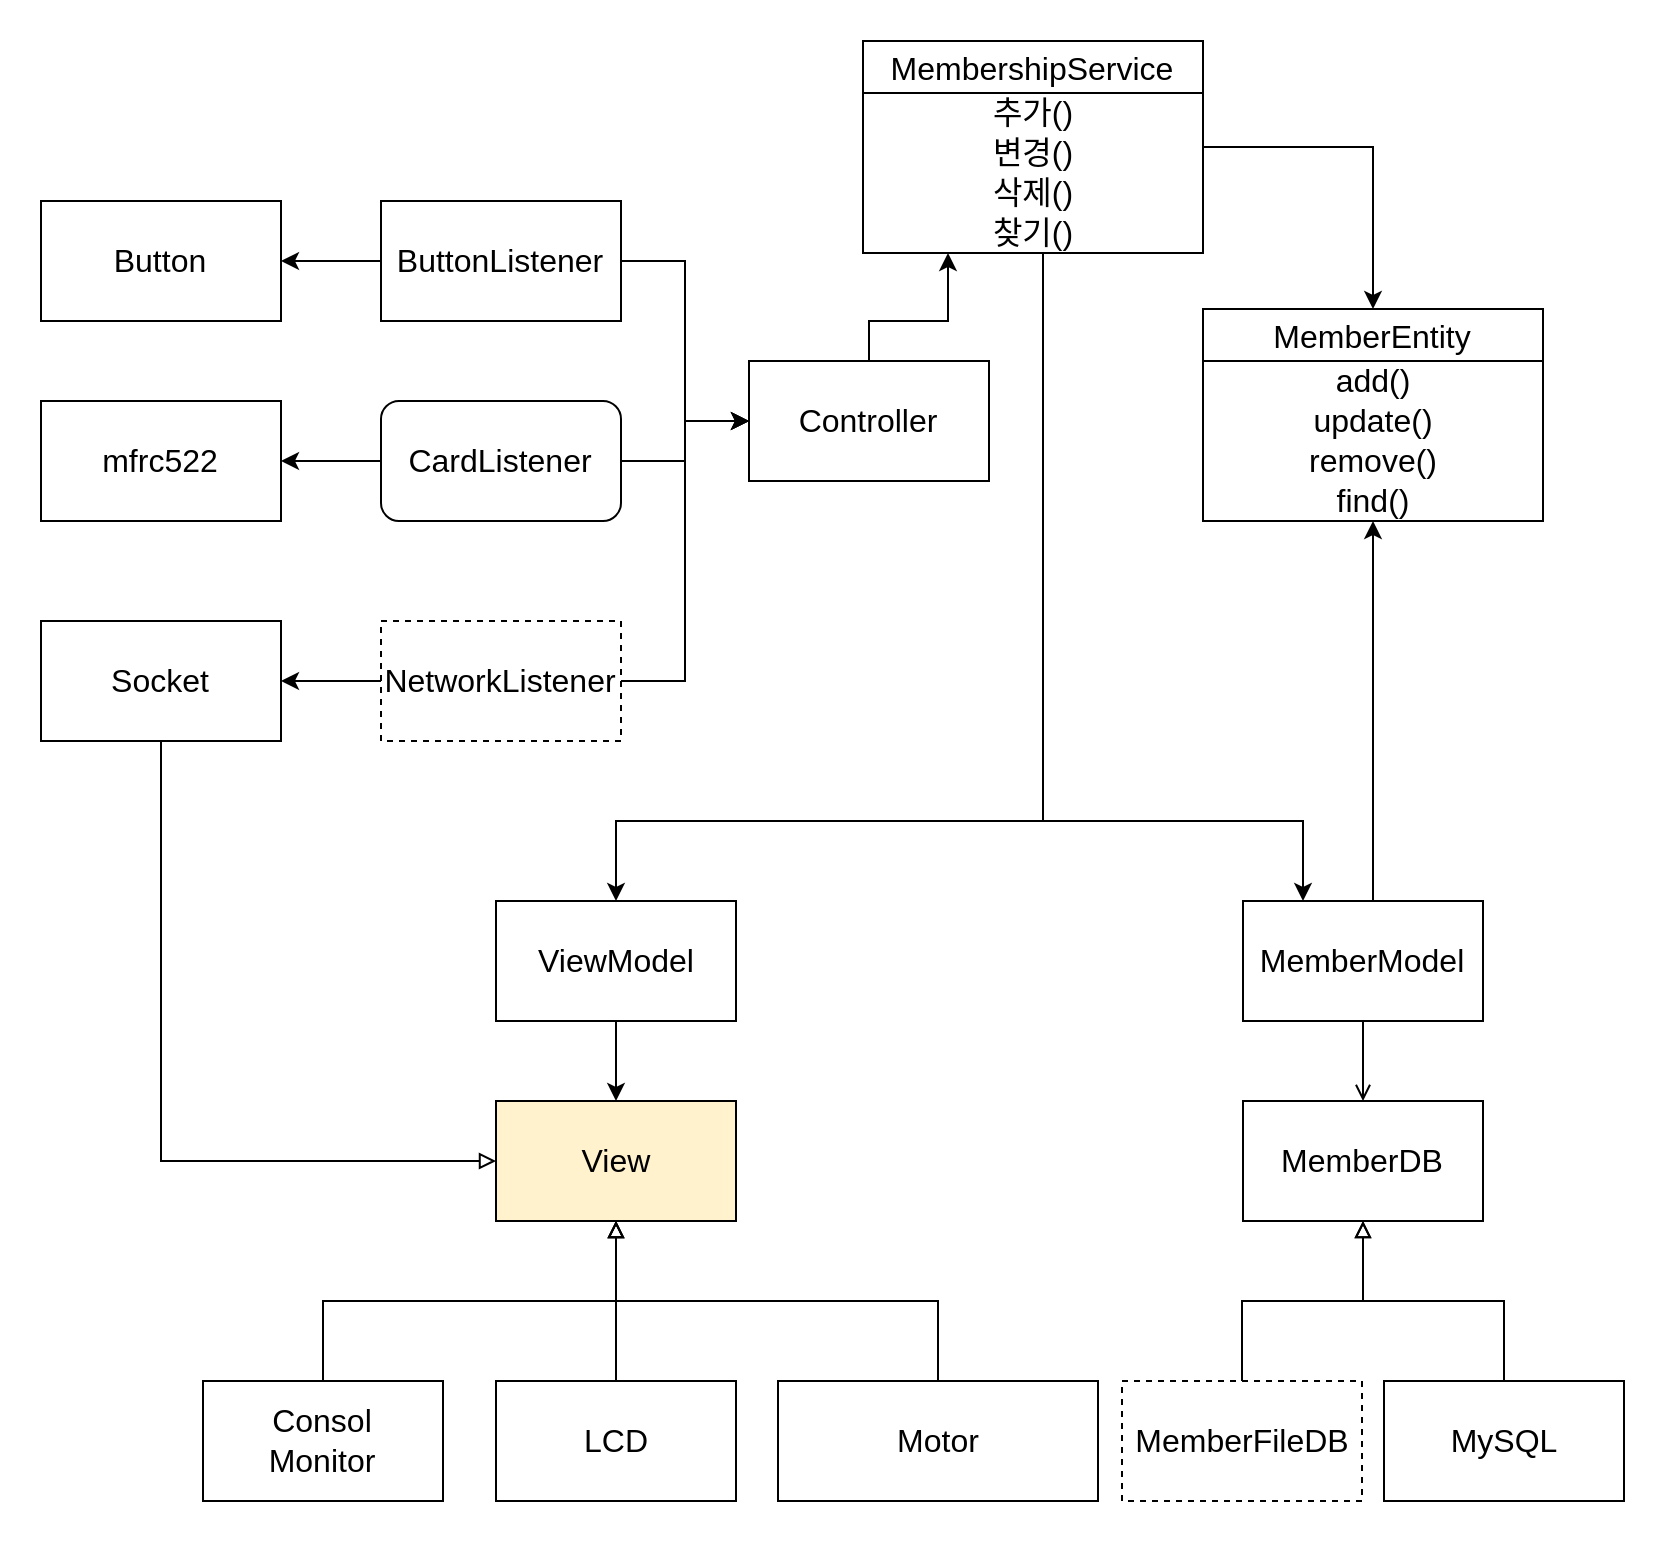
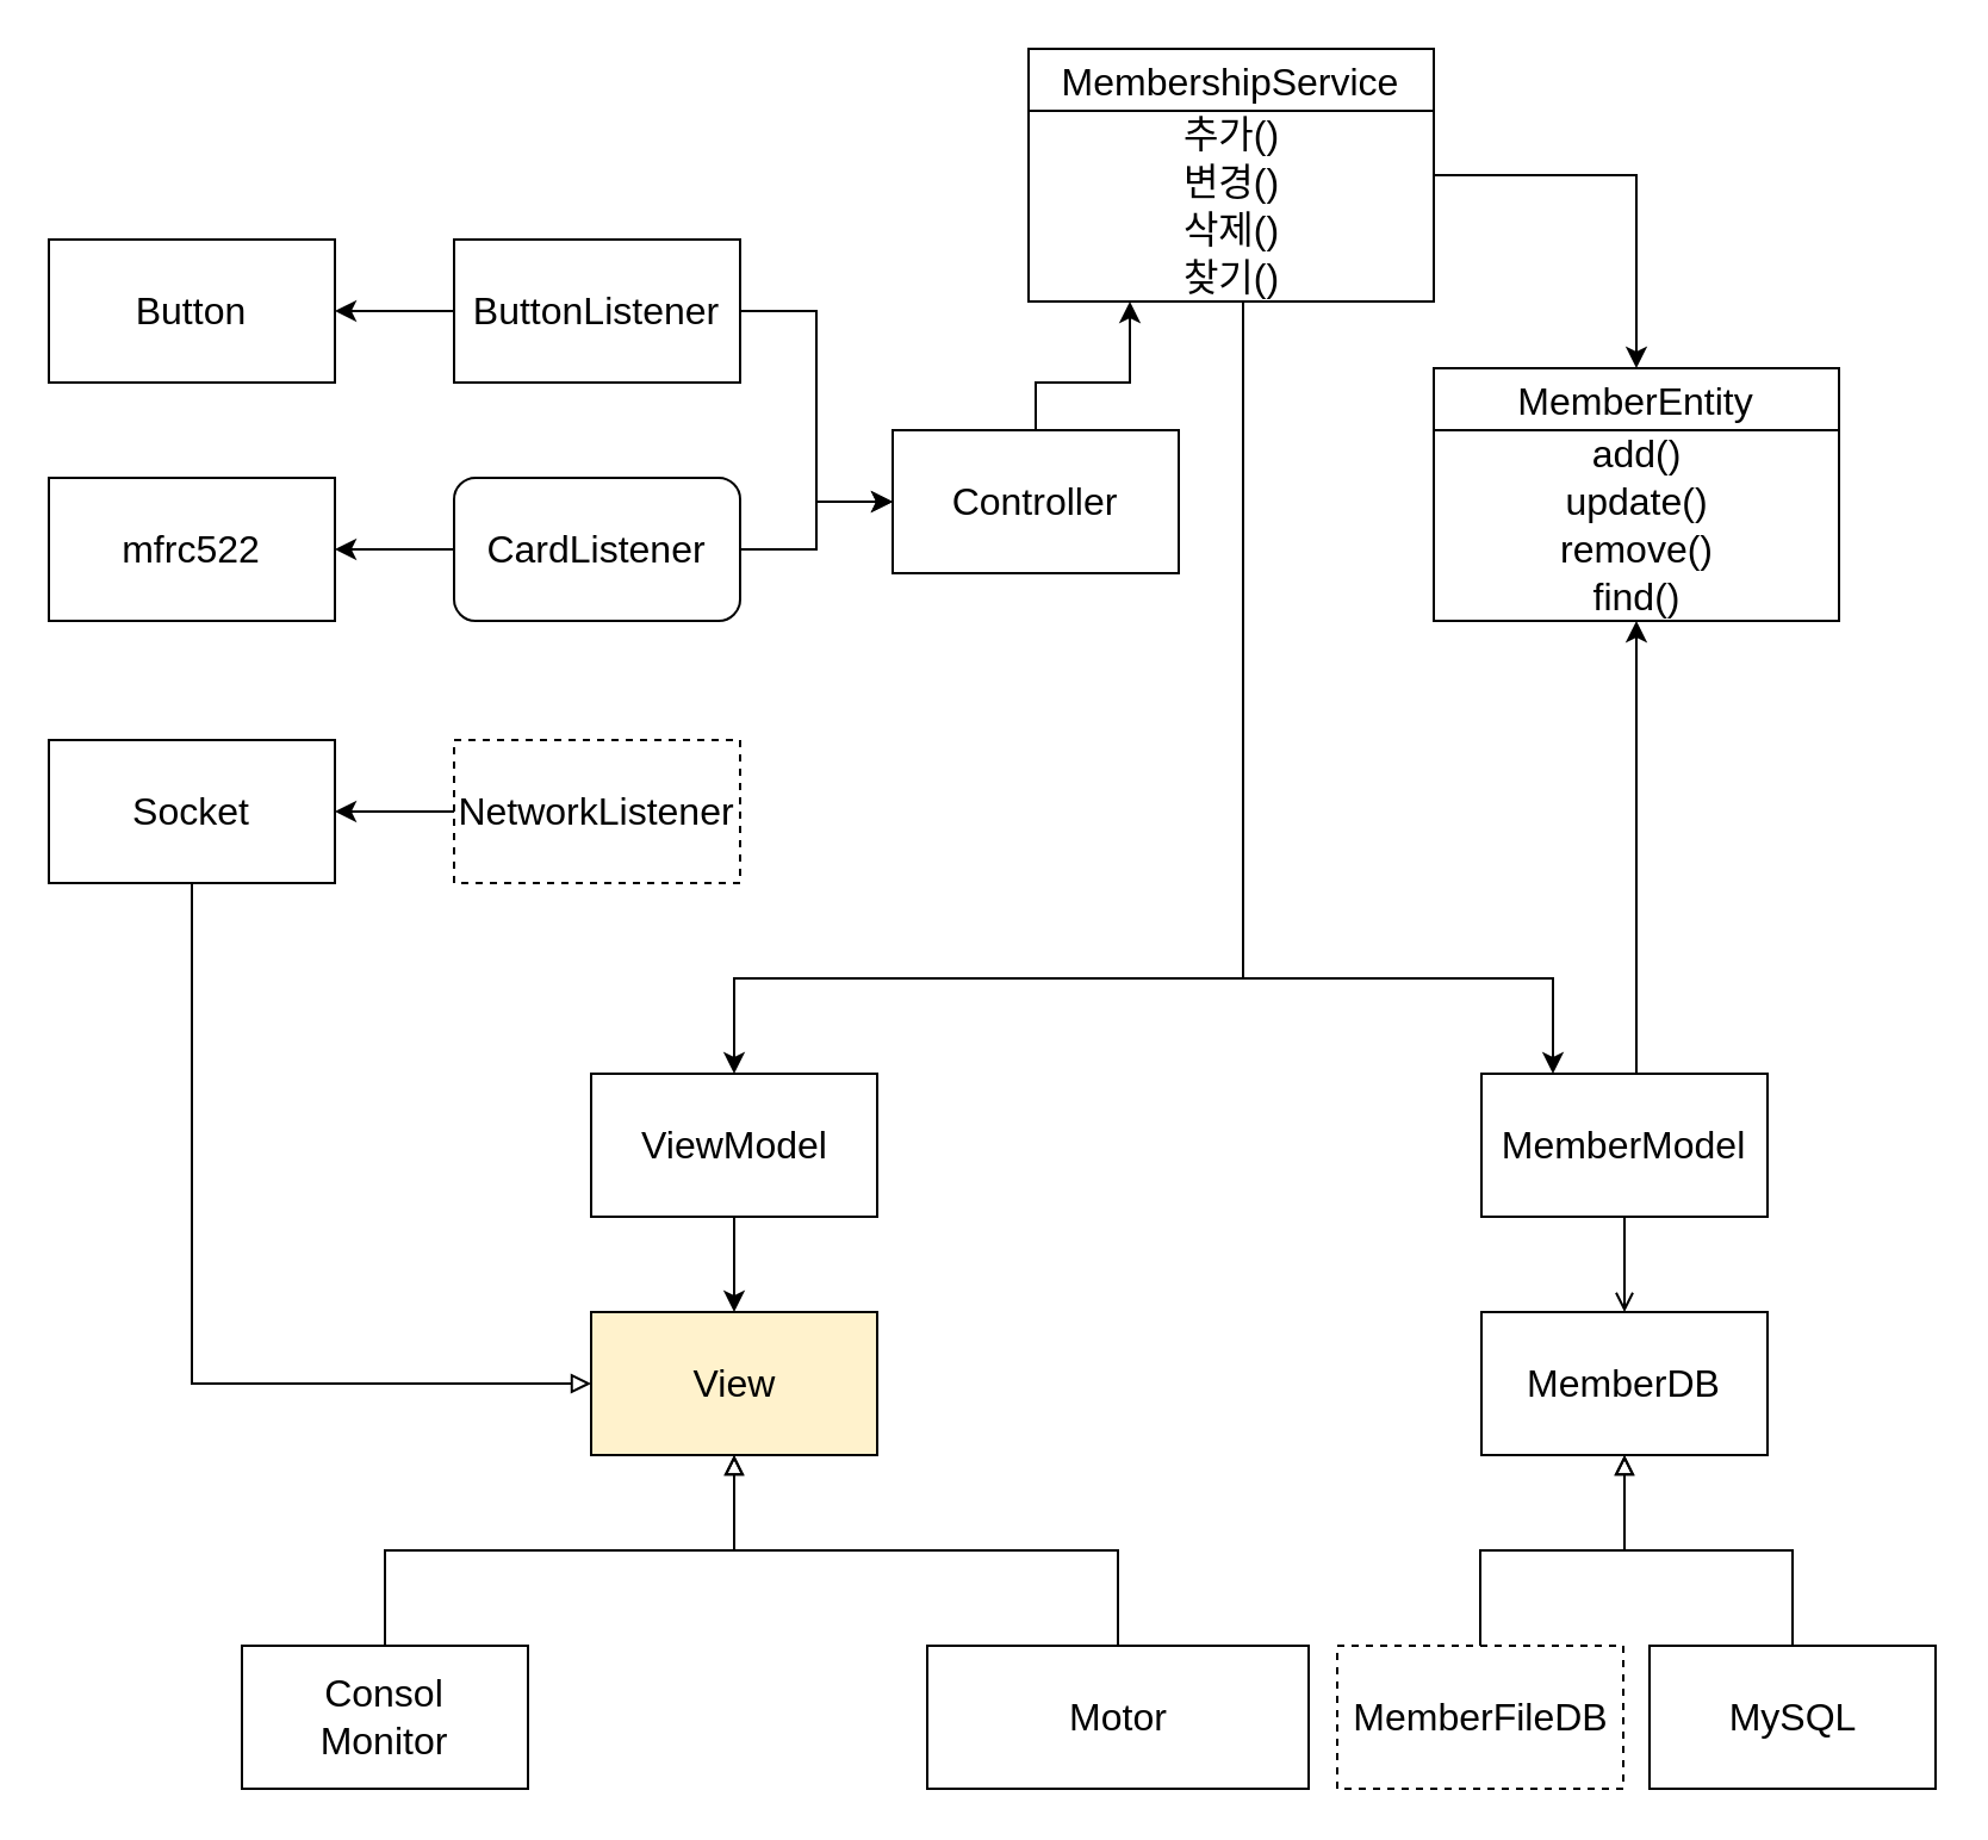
- <mxCell id="43" style="edgeStyle=orthogonalEdgeStyle;rounded=0;html=1;exitX=1;exitY=0.5;exitDx=0;exitDy=0;entryX=0;entryY=0.5;entryDx=0;entryDy=0;fontSize=16;endArrow=classic;endFill=1;" edge="1" parent="1" source="44" target="6"><mxGeometry relative="1" as="geometry" /></mxCell>
- <mxCell id="15" style="edgeStyle=orthogonalEdgeStyle;rounded=0;html=1;exitX=0.5;exitY=0;exitDx=0;exitDy=0;entryX=0.5;entryY=1;entryDx=0;entryDy=0;fontSize=16;endArrow=block;endFill=0;" edge="1" parent="1" source="16" target="34"><mxGeometry relative="1" as="geometry" /></mxCell>
- <mxCell id="16" value="LCD" style="whiteSpace=wrap;html=1;fontSize=16;" parent="1" vertex="1"><mxGeometry x="247.5" y="690" width="120" height="60" as="geometry" /></mxCell>
